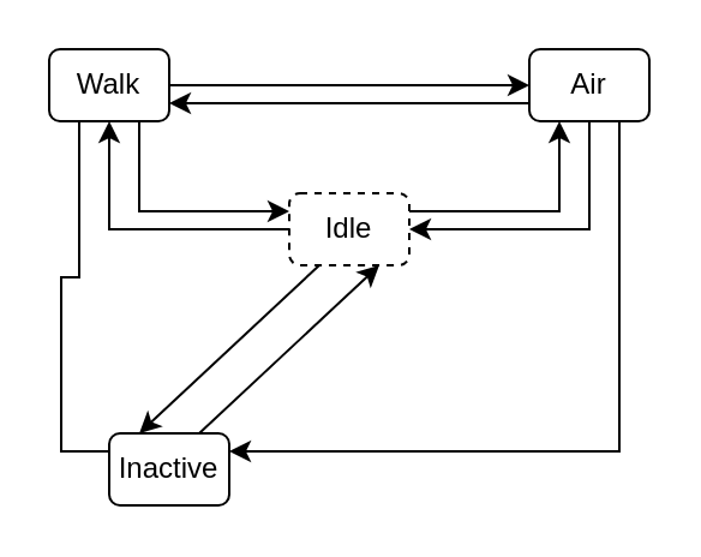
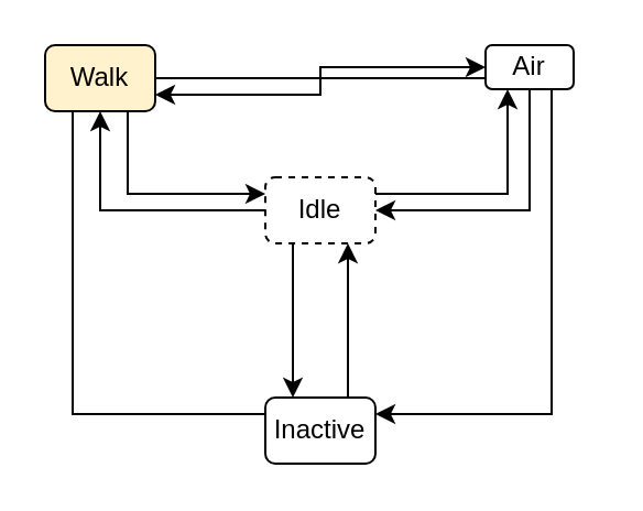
- <mxCell id="9" value="Walk" style="rounded=1;whiteSpace=wrap;html=1;" vertex="1" parent="1"><mxGeometry x="20" y="20" width="50" height="30" as="geometry" /></mxCell>
+ <mxCell id="9" value="Walk" style="rounded=1;whiteSpace=wrap;html=1;fillColor=#fff2cc;" vertex="1" parent="1"><mxGeometry x="20" y="20" width="50" height="30" as="geometry" /></mxCell>
- <mxCell id="13" value="Air" style="rounded=1;whiteSpace=wrap;html=1;" vertex="1" parent="1"><mxGeometry x="220" y="20" width="50" height="30" as="geometry" /></mxCell>
+ <mxCell id="13" value="Air" style="rounded=1;whiteSpace=wrap;html=1;" vertex="1" parent="1"><mxGeometry x="220" y="20" width="40" height="20" as="geometry" /></mxCell>
- <mxCell id="15" value="Inactive" style="rounded=1;whiteSpace=wrap;html=1;" vertex="1" parent="1"><mxGeometry x="45" y="180" width="50" height="30" as="geometry" /></mxCell>
+ <mxCell id="15" value="Inactive" style="rounded=1;whiteSpace=wrap;html=1;" vertex="1" parent="1"><mxGeometry x="120" y="180" width="50" height="30" as="geometry" /></mxCell>
